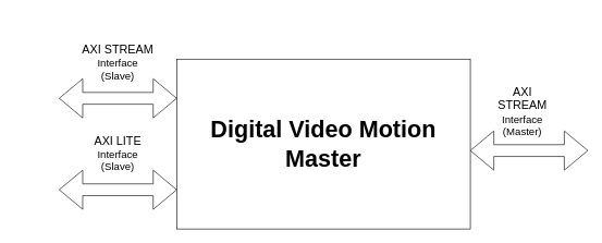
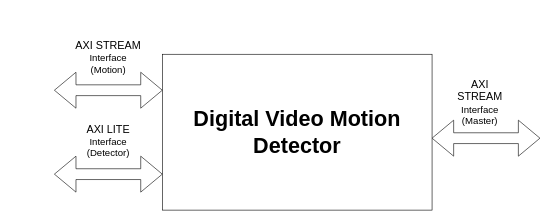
- <mxCell id="6" value="&lt;font style=&quot;font-size: 18px;&quot;&gt;AXI STREAM&lt;/font&gt;&lt;div&gt;&lt;font size=&quot;3&quot;&gt;Interface&lt;/font&gt;&lt;/div&gt;&lt;div&gt;&lt;font size=&quot;3&quot;&gt;(Slave)&lt;/font&gt;&lt;/div&gt;" style="text;html=1;align=center;verticalAlign=middle;whiteSpace=wrap;rounded=0;" vertex="1" parent="1"><mxGeometry x="20" y="20" width="320" height="150" as="geometry" /></mxCell>
+ <mxCell id="6" value="&lt;font style=&quot;font-size: 18px;&quot;&gt;AXI STREAM&lt;/font&gt;&lt;div&gt;&lt;font size=&quot;3&quot;&gt;Interface&lt;/font&gt;&lt;/div&gt;&lt;div&gt;&lt;font size=&quot;3&quot;&gt;(Motion)&lt;/font&gt;&lt;/div&gt;" style="text;html=1;align=center;verticalAlign=middle;whiteSpace=wrap;rounded=0;" vertex="1" parent="1"><mxGeometry x="20" y="20" width="320" height="150" as="geometry" /></mxCell>
- <mxCell id="2" value="&lt;b style=&quot;font-size: 36px;&quot;&gt;Digital Video Motion Master&lt;/b&gt;" style="rounded=0;whiteSpace=wrap;html=1;" vertex="1" parent="1"><mxGeometry x="270" y="90" width="450" height="260" as="geometry" /></mxCell>
+ <mxCell id="2" value="&lt;b style=&quot;font-size: 36px;&quot;&gt;Digital Video Motion Detector&lt;/b&gt;" style="rounded=0;whiteSpace=wrap;html=1;" vertex="1" parent="1"><mxGeometry x="270" y="90" width="450" height="260" as="geometry" /></mxCell>
- <mxCell id="8" value="&lt;font style=&quot;font-size: 18px;&quot;&gt;AXI LITE&lt;/font&gt;&lt;div&gt;&lt;font size=&quot;3&quot;&gt;Interface&lt;/font&gt;&lt;/div&gt;&lt;div&gt;&lt;font size=&quot;3&quot;&gt;(Slave)&lt;/font&gt;&lt;/div&gt;" style="text;html=1;align=center;verticalAlign=middle;whiteSpace=wrap;rounded=0;" vertex="1" parent="1"><mxGeometry x="20" y="160" width="320" height="150" as="geometry" /></mxCell>
+ <mxCell id="8" value="&lt;font style=&quot;font-size: 18px;&quot;&gt;AXI LITE&lt;/font&gt;&lt;div&gt;&lt;font size=&quot;3&quot;&gt;Interface&lt;/font&gt;&lt;/div&gt;&lt;div&gt;&lt;font size=&quot;3&quot;&gt;(Detector)&lt;/font&gt;&lt;/div&gt;" style="text;html=1;align=center;verticalAlign=middle;whiteSpace=wrap;rounded=0;" vertex="1" parent="1"><mxGeometry x="20" y="160" width="320" height="150" as="geometry" /></mxCell>
